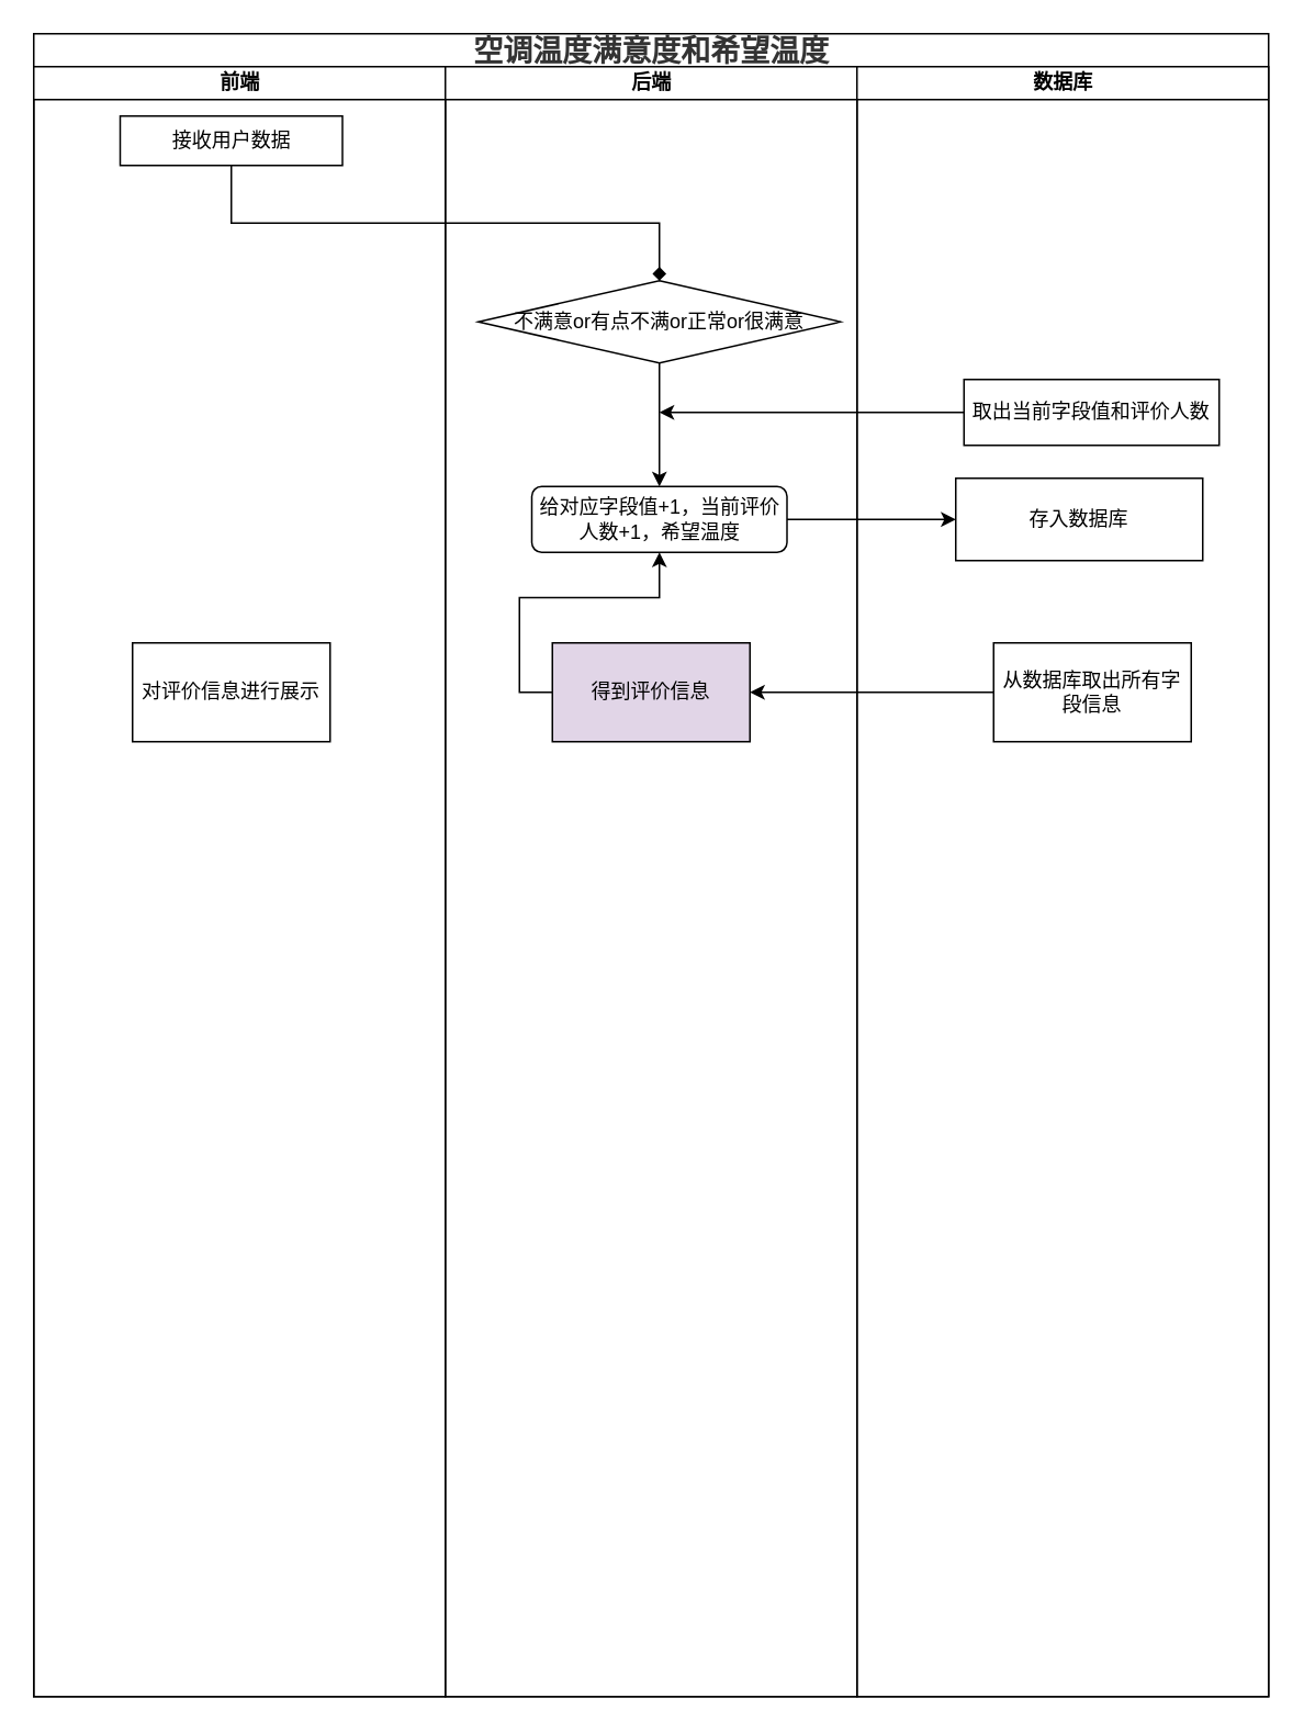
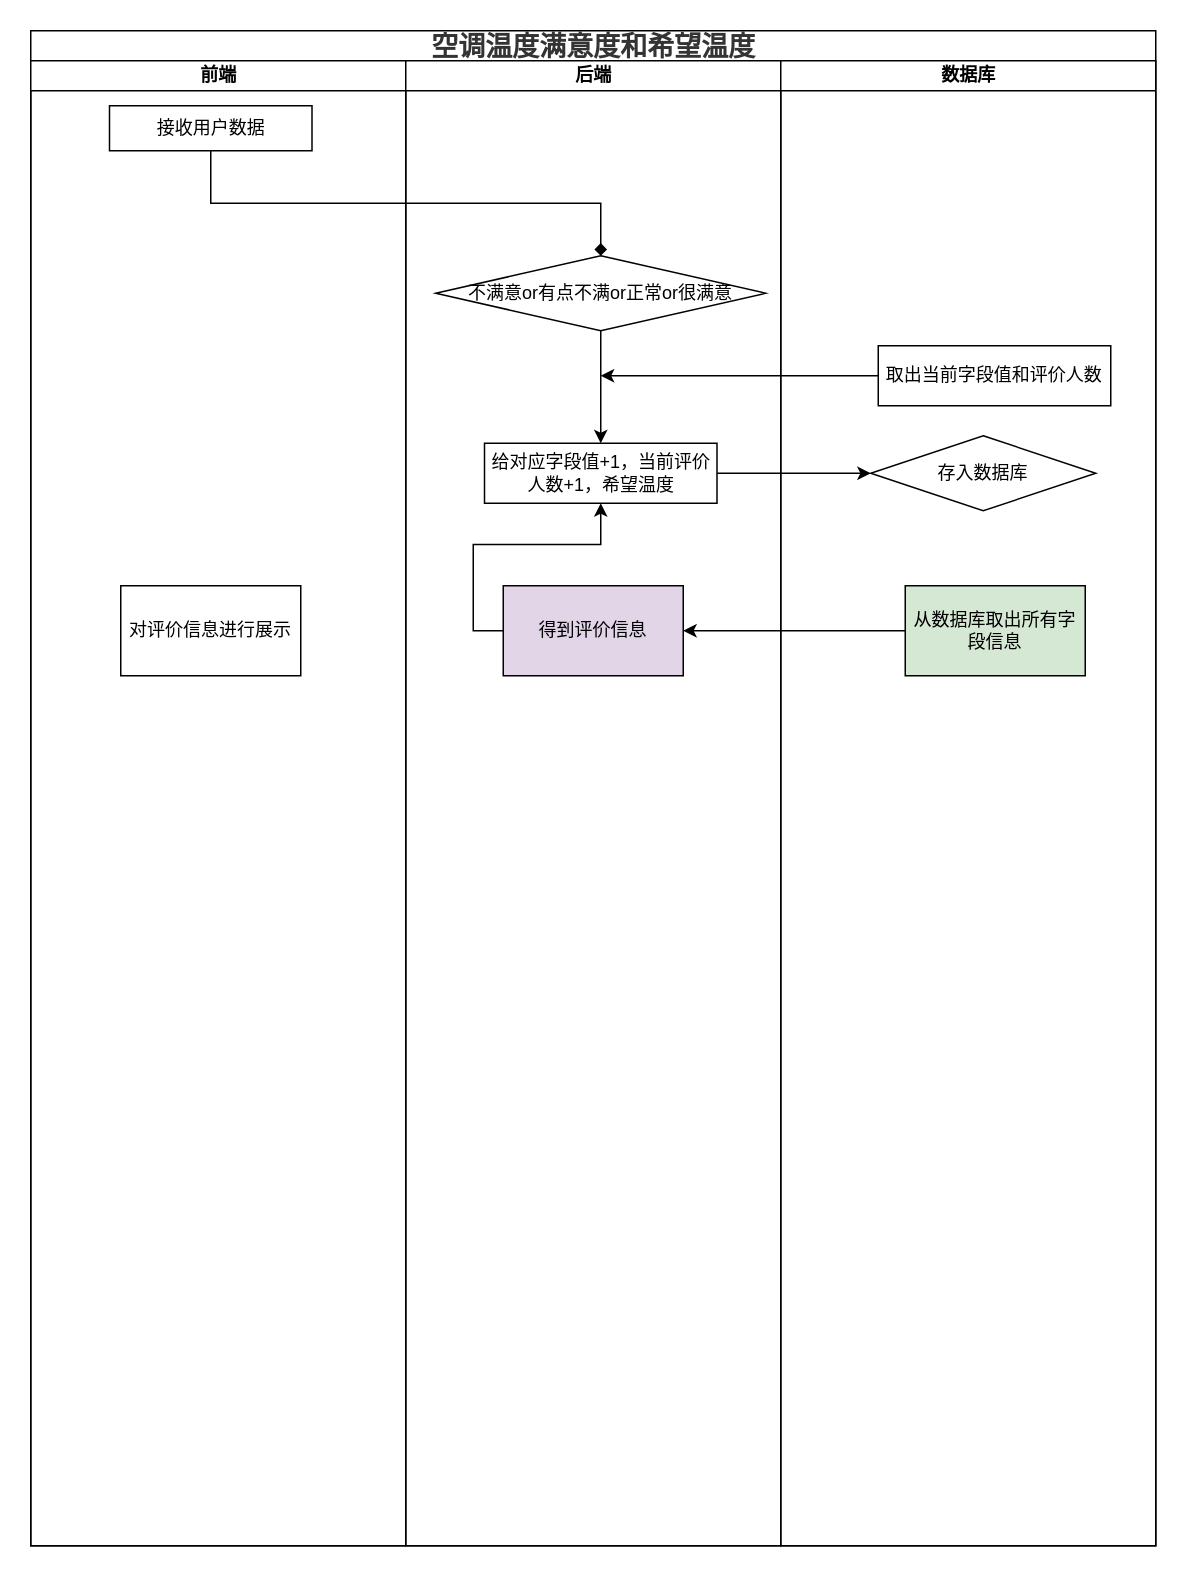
- <mxCell id="9" value="给对应字段值+1，当前评价人数+1，希望温度" style="whiteSpace=wrap;html=1;rounded=1;" parent="6" vertex="1"><mxGeometry x="52.5" y="255" width="155" height="40" as="geometry" /></mxCell>
+ <mxCell id="9" value="给对应字段值+1，当前评价人数+1，希望温度" style="rounded=0;whiteSpace=wrap;html=1;" parent="6" vertex="1"><mxGeometry x="52.5" y="255" width="155" height="40" as="geometry" /></mxCell>
- <mxCell id="14" value="存入数据库" style="rounded=0;whiteSpace=wrap;html=1;" parent="11" vertex="1"><mxGeometry x="60" y="250" width="150" height="50" as="geometry" /></mxCell>
+ <mxCell id="14" value="存入数据库" style="rhombus;whiteSpace=wrap;html=1;" parent="11" vertex="1"><mxGeometry x="60" y="250" width="150" height="50" as="geometry" /></mxCell>
- <mxCell id="13" value="从数据库取出所有字段信息" style="rounded=0;whiteSpace=wrap;html=1;" parent="11" vertex="1"><mxGeometry x="83" y="350" width="120" height="60" as="geometry" /></mxCell>
+ <mxCell id="13" value="从数据库取出所有字段信息" style="rounded=0;whiteSpace=wrap;html=1;fillColor=#d5e8d4;" parent="11" vertex="1"><mxGeometry x="83" y="350" width="120" height="60" as="geometry" /></mxCell>
